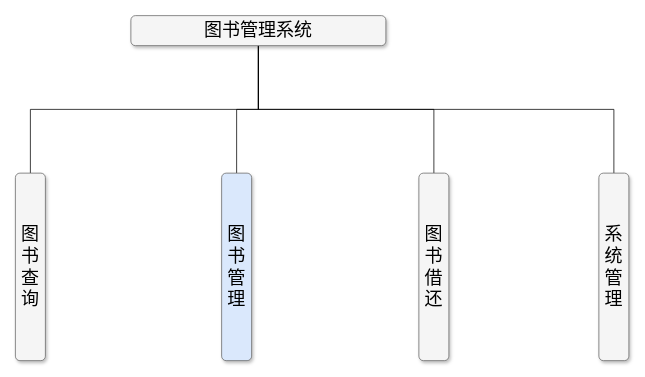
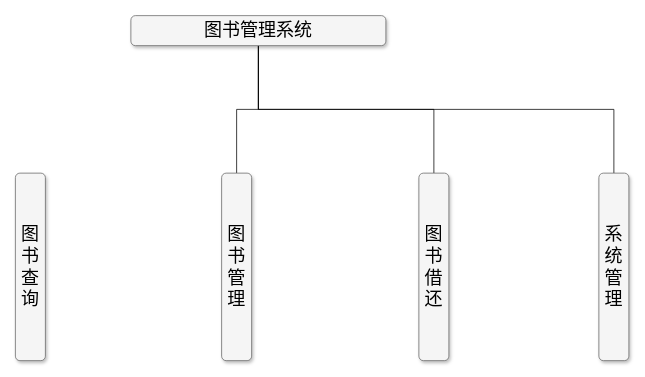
- <mxCell id="2" style="edgeStyle=orthogonalEdgeStyle;rounded=0;orthogonalLoop=1;jettySize=auto;html=1;exitX=0.5;exitY=1;exitDx=0;exitDy=0;entryX=0.5;entryY=0;entryDx=0;entryDy=0;endArrow=none;endFill=0;" edge="1" parent="1" source="6" target="8"><mxGeometry relative="1" as="geometry" /></mxCell>
- <mxCell id="7" value="&lt;span style=&quot;font-size: 24px;&quot;&gt;图书管理&lt;/span&gt;" style="whiteSpace=wrap;html=1;rounded=1;shadow=1;strokeWidth=1;fontSize=16;align=center;fillColor=#dae8fc;strokeColor=#666666;" vertex="1" parent="1"><mxGeometry x="295" y="230" width="40" height="250" as="geometry" /></mxCell>
+ <mxCell id="7" value="&lt;span style=&quot;font-size: 24px;&quot;&gt;图书管理&lt;/span&gt;" style="whiteSpace=wrap;html=1;rounded=1;shadow=1;strokeWidth=1;fontSize=16;align=center;fillColor=#f5f5f5;strokeColor=#666666;" vertex="1" parent="1"><mxGeometry x="295" y="230" width="40" height="250" as="geometry" /></mxCell>
